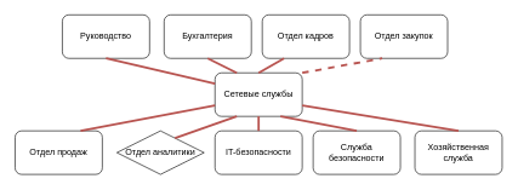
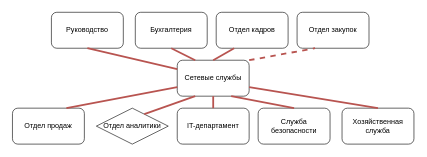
- <mxCell id="8" value="IT-безопасности" style="rounded=1;whiteSpace=wrap;html=1;" vertex="1" parent="1"><mxGeometry x="295" y="180" width="120" height="60" as="geometry" /></mxCell>
+ <mxCell id="8" value="IT-департамент" style="rounded=1;whiteSpace=wrap;html=1;" vertex="1" parent="1"><mxGeometry x="295" y="180" width="120" height="60" as="geometry" /></mxCell>
